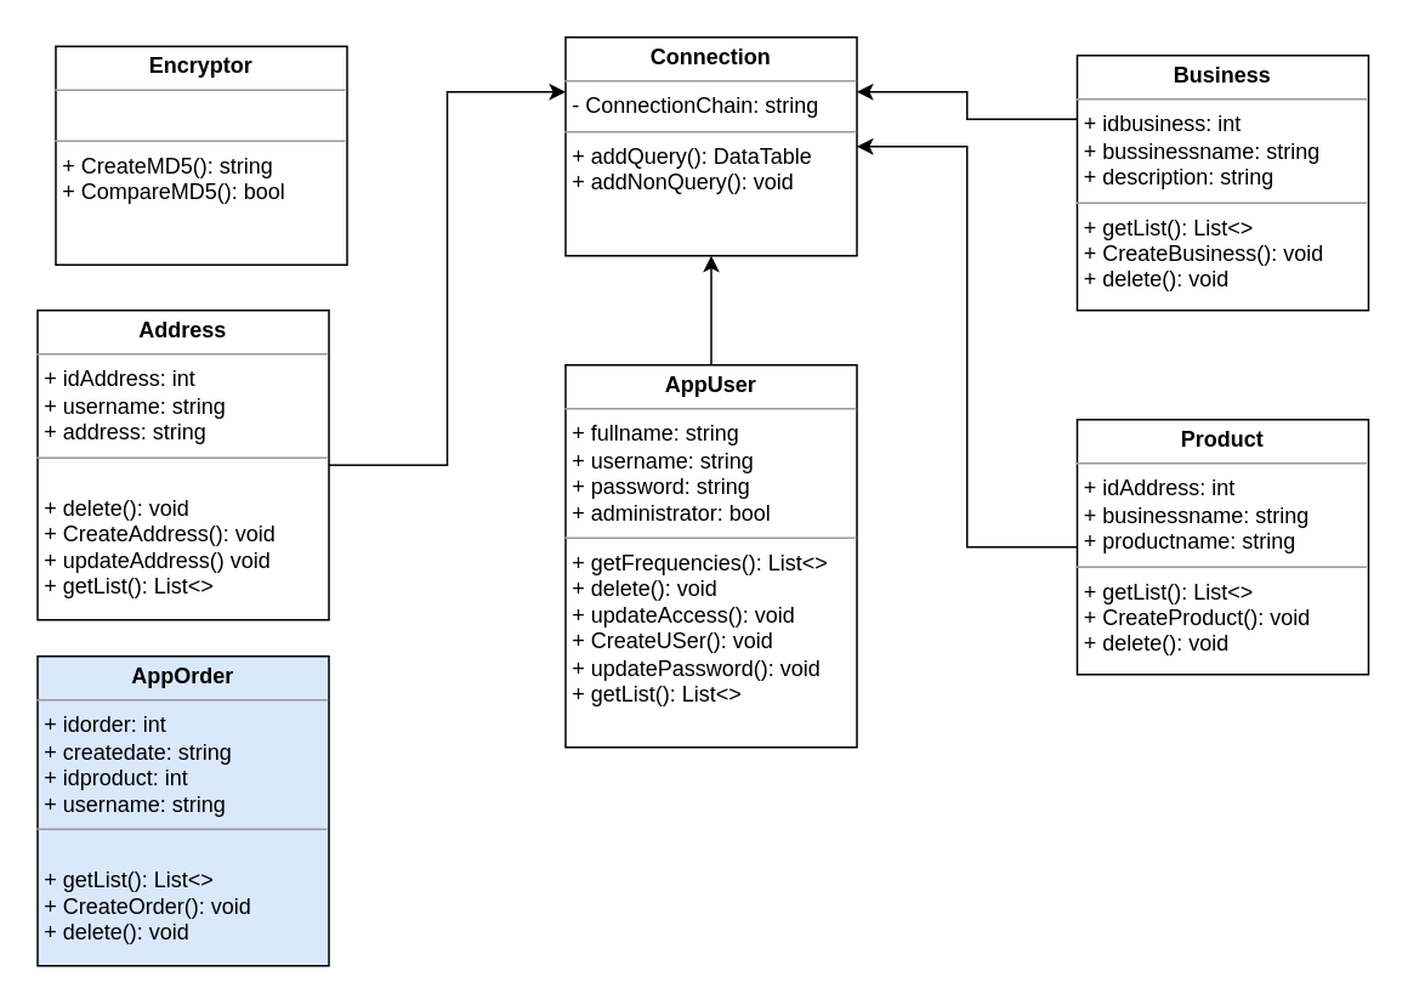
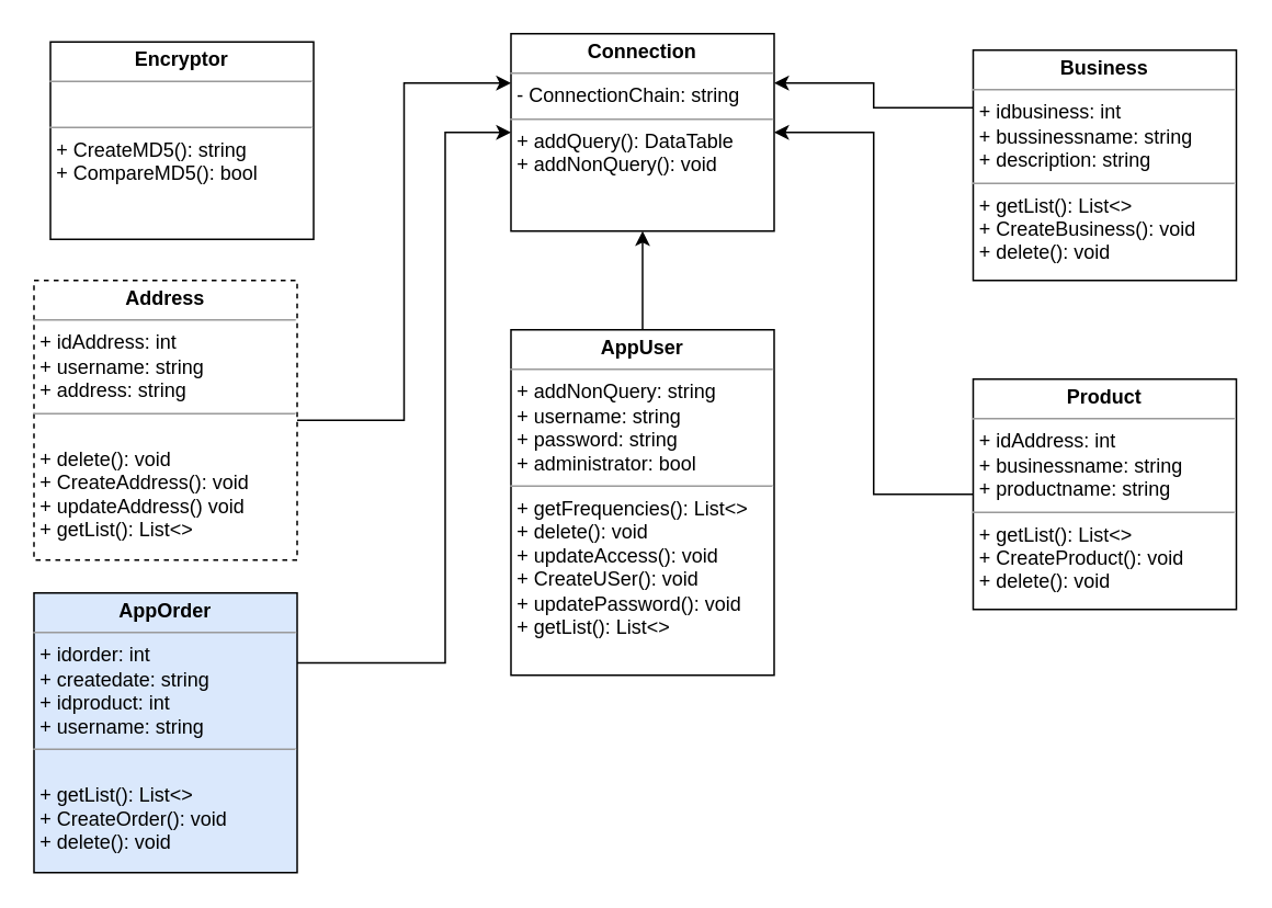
- <mxCell id="5" value="&lt;p style=&quot;margin: 0px ; margin-top: 4px ; text-align: center&quot;&gt;&lt;b&gt;Address&lt;/b&gt;&lt;/p&gt;&lt;hr size=&quot;1&quot;&gt;&lt;p style=&quot;margin: 0px ; margin-left: 4px&quot;&gt;+ idAddress: int&lt;/p&gt;&lt;p style=&quot;margin: 0px ; margin-left: 4px&quot;&gt;+ username: string&lt;/p&gt;&lt;p style=&quot;margin: 0px ; margin-left: 4px&quot;&gt;+ address: string&lt;/p&gt;&lt;hr size=&quot;1&quot;&gt;&lt;p style=&quot;margin: 0px ; margin-left: 4px&quot;&gt;&lt;br&gt;&lt;/p&gt;&lt;p style=&quot;margin: 0px ; margin-left: 4px&quot;&gt;+ delete(): void&lt;/p&gt;&lt;p style=&quot;margin: 0px ; margin-left: 4px&quot;&gt;+ CreateAddress(): void&lt;/p&gt;&lt;p style=&quot;margin: 0px ; margin-left: 4px&quot;&gt;+ updateAddress() void&lt;/p&gt;&lt;p style=&quot;margin: 0px ; margin-left: 4px&quot;&gt;+ getList(): List&amp;lt;&amp;gt;&lt;/p&gt;" style="verticalAlign=top;align=left;overflow=fill;fontSize=12;fontFamily=Helvetica;html=1;" vertex="1" parent="1"><mxGeometry x="20" y="170" width="160" height="170" as="geometry" /></mxCell>
+ <mxCell id="5" value="&lt;p style=&quot;margin: 0px ; margin-top: 4px ; text-align: center&quot;&gt;&lt;b&gt;Address&lt;/b&gt;&lt;/p&gt;&lt;hr size=&quot;1&quot;&gt;&lt;p style=&quot;margin: 0px ; margin-left: 4px&quot;&gt;+ idAddress: int&lt;/p&gt;&lt;p style=&quot;margin: 0px ; margin-left: 4px&quot;&gt;+ username: string&lt;/p&gt;&lt;p style=&quot;margin: 0px ; margin-left: 4px&quot;&gt;+ address: string&lt;/p&gt;&lt;hr size=&quot;1&quot;&gt;&lt;p style=&quot;margin: 0px ; margin-left: 4px&quot;&gt;&lt;br&gt;&lt;/p&gt;&lt;p style=&quot;margin: 0px ; margin-left: 4px&quot;&gt;+ delete(): void&lt;/p&gt;&lt;p style=&quot;margin: 0px ; margin-left: 4px&quot;&gt;+ CreateAddress(): void&lt;/p&gt;&lt;p style=&quot;margin: 0px ; margin-left: 4px&quot;&gt;+ updateAddress() void&lt;/p&gt;&lt;p style=&quot;margin: 0px ; margin-left: 4px&quot;&gt;+ getList(): List&amp;lt;&amp;gt;&lt;/p&gt;" style="verticalAlign=top;align=left;overflow=fill;fontSize=12;fontFamily=Helvetica;html=1;dashed=1;" vertex="1" parent="1"><mxGeometry x="20" y="170" width="160" height="170" as="geometry" /></mxCell>
+ <mxCell id="6" style="edgeStyle=orthogonalEdgeStyle;rounded=0;orthogonalLoop=1;jettySize=auto;html=1;exitX=1;exitY=0.25;exitDx=0;exitDy=0;entryX=0;entryY=0.5;entryDx=0;entryDy=0;" edge="1" parent="1" source="7" target="2"><mxGeometry relative="1" as="geometry"><Array as="points"><mxPoint x="270" y="403" /><mxPoint x="270" y="80" /></Array></mxGeometry></mxCell>
- <mxCell id="9" value="&lt;p style=&quot;margin: 0px ; margin-top: 4px ; text-align: center&quot;&gt;&lt;b&gt;AppUser&lt;/b&gt;&lt;/p&gt;&lt;hr size=&quot;1&quot;&gt;&lt;p style=&quot;margin: 0px ; margin-left: 4px&quot;&gt;+ fullname: string&lt;/p&gt;&lt;p style=&quot;margin: 0px ; margin-left: 4px&quot;&gt;+ username: string&lt;/p&gt;&lt;p style=&quot;margin: 0px ; margin-left: 4px&quot;&gt;+ password: string&lt;/p&gt;&lt;p style=&quot;margin: 0px ; margin-left: 4px&quot;&gt;+ administrator: bool&lt;/p&gt;&lt;hr size=&quot;1&quot;&gt;&lt;p style=&quot;margin: 0px ; margin-left: 4px&quot;&gt;&lt;span&gt;+ getFrequencies(): List&amp;lt;&amp;gt;&lt;/span&gt;&lt;br&gt;&lt;/p&gt;&lt;p style=&quot;margin: 0px ; margin-left: 4px&quot;&gt;+ delete(): void&lt;/p&gt;&lt;p style=&quot;margin: 0px ; margin-left: 4px&quot;&gt;+ updateAccess(): void&lt;/p&gt;&lt;p style=&quot;margin: 0px ; margin-left: 4px&quot;&gt;+ CreateUSer(): void&lt;/p&gt;&lt;p style=&quot;margin: 0px ; margin-left: 4px&quot;&gt;+ updatePassword(): void&lt;/p&gt;&lt;p style=&quot;margin: 0px ; margin-left: 4px&quot;&gt;+ getList(): List&amp;lt;&amp;gt;&lt;/p&gt;&lt;p style=&quot;margin: 0px ; margin-left: 4px&quot;&gt;&lt;br&gt;&lt;/p&gt;" style="verticalAlign=top;align=left;overflow=fill;fontSize=12;fontFamily=Helvetica;html=1;" vertex="1" parent="1"><mxGeometry x="310" y="200" width="160" height="210" as="geometry" /></mxCell>
+ <mxCell id="9" value="&lt;p style=&quot;margin: 0px ; margin-top: 4px ; text-align: center&quot;&gt;&lt;b&gt;AppUser&lt;/b&gt;&lt;/p&gt;&lt;hr size=&quot;1&quot;&gt;&lt;p style=&quot;margin: 0px ; margin-left: 4px&quot;&gt;+ addNonQuery: string&lt;/p&gt;&lt;p style=&quot;margin: 0px ; margin-left: 4px&quot;&gt;+ username: string&lt;/p&gt;&lt;p style=&quot;margin: 0px ; margin-left: 4px&quot;&gt;+ password: string&lt;/p&gt;&lt;p style=&quot;margin: 0px ; margin-left: 4px&quot;&gt;+ administrator: bool&lt;/p&gt;&lt;hr size=&quot;1&quot;&gt;&lt;p style=&quot;margin: 0px ; margin-left: 4px&quot;&gt;&lt;span&gt;+ getFrequencies(): List&amp;lt;&amp;gt;&lt;/span&gt;&lt;br&gt;&lt;/p&gt;&lt;p style=&quot;margin: 0px ; margin-left: 4px&quot;&gt;+ delete(): void&lt;/p&gt;&lt;p style=&quot;margin: 0px ; margin-left: 4px&quot;&gt;+ updateAccess(): void&lt;/p&gt;&lt;p style=&quot;margin: 0px ; margin-left: 4px&quot;&gt;+ CreateUSer(): void&lt;/p&gt;&lt;p style=&quot;margin: 0px ; margin-left: 4px&quot;&gt;+ updatePassword(): void&lt;/p&gt;&lt;p style=&quot;margin: 0px ; margin-left: 4px&quot;&gt;+ getList(): List&amp;lt;&amp;gt;&lt;/p&gt;&lt;p style=&quot;margin: 0px ; margin-left: 4px&quot;&gt;&lt;br&gt;&lt;/p&gt;" style="verticalAlign=top;align=left;overflow=fill;fontSize=12;fontFamily=Helvetica;html=1;" vertex="1" parent="1"><mxGeometry x="310" y="200" width="160" height="210" as="geometry" /></mxCell>
